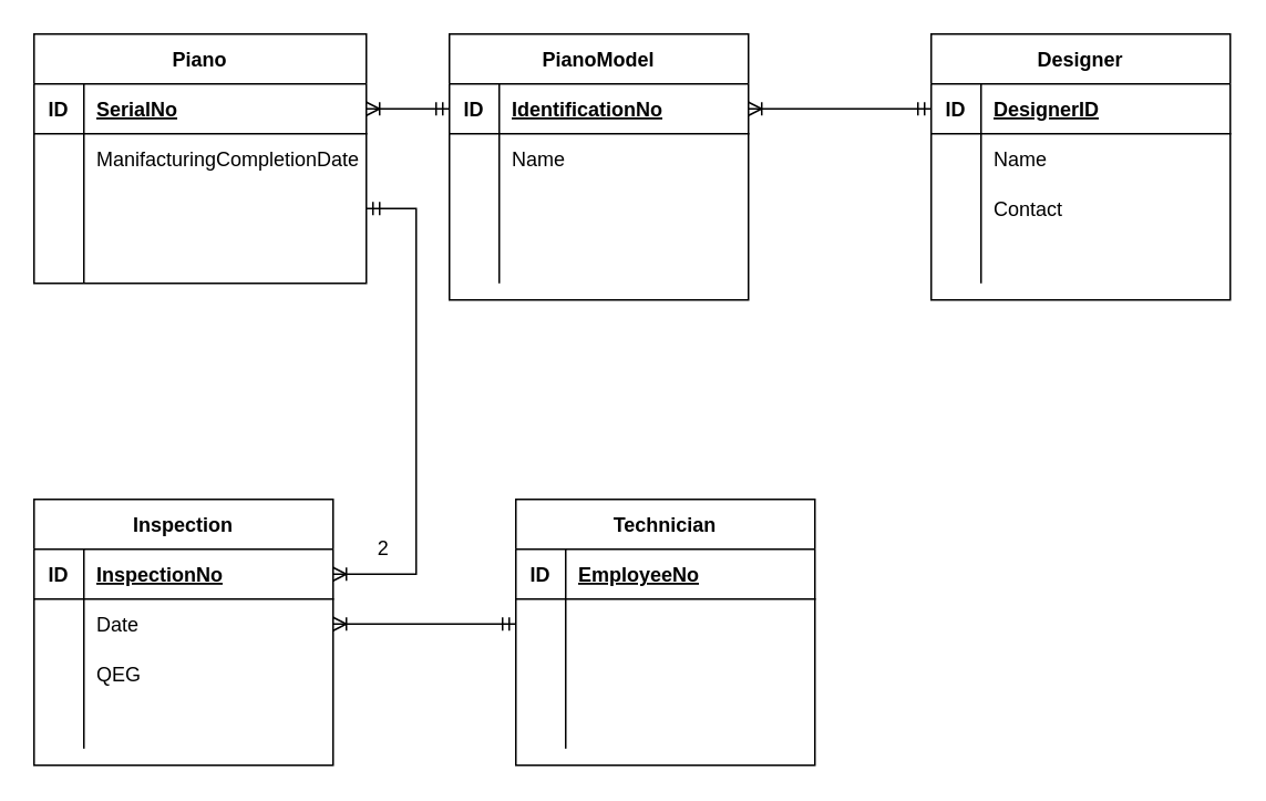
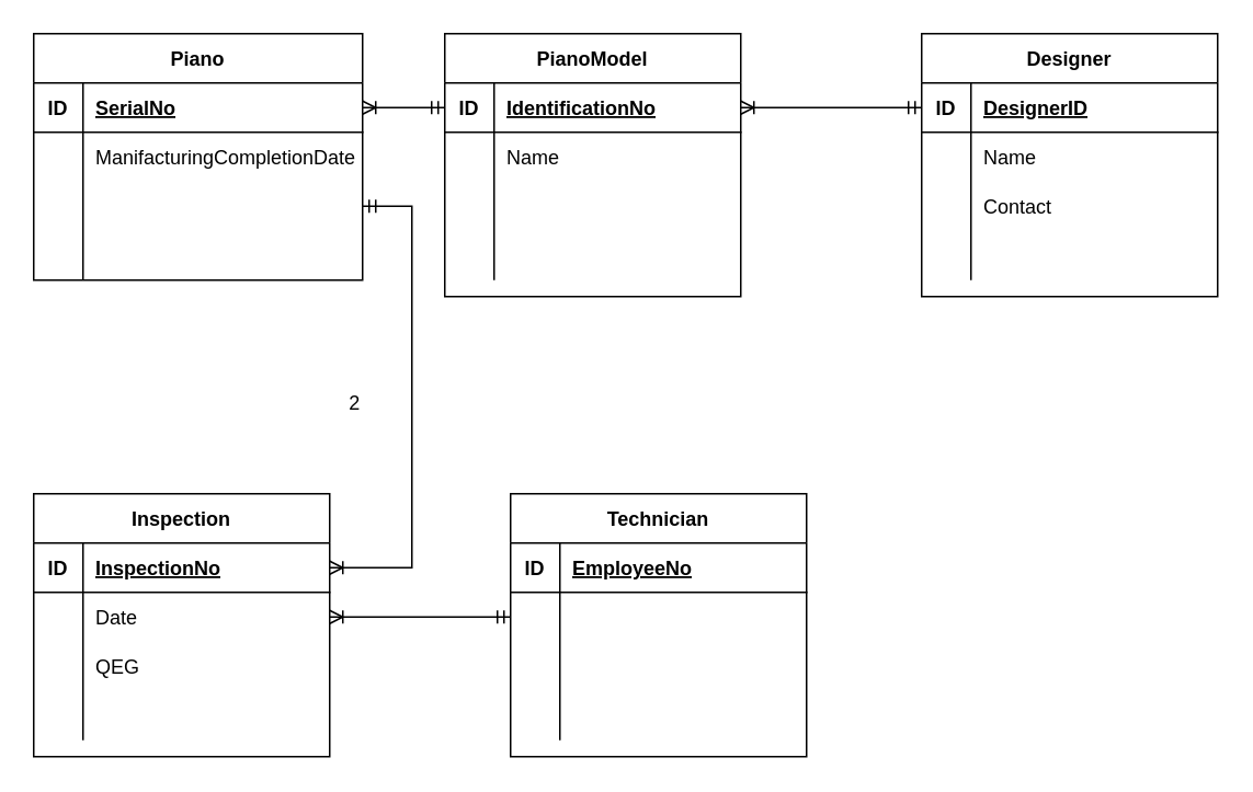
- <mxCell id="71" value="2" style="text;html=1;align=center;verticalAlign=middle;resizable=0;points=[];autosize=1;strokeColor=none;fillColor=none;" vertex="1" parent="1"><mxGeometry x="215" y="315" width="30" height="30" as="geometry" /></mxCell>
+ <mxCell id="71" value="2" style="text;html=1;align=center;verticalAlign=middle;resizable=0;points=[];autosize=1;strokeColor=none;fillColor=none;" vertex="1" parent="1"><mxGeometry x="200" y="230" width="30" height="30" as="geometry" /></mxCell>
